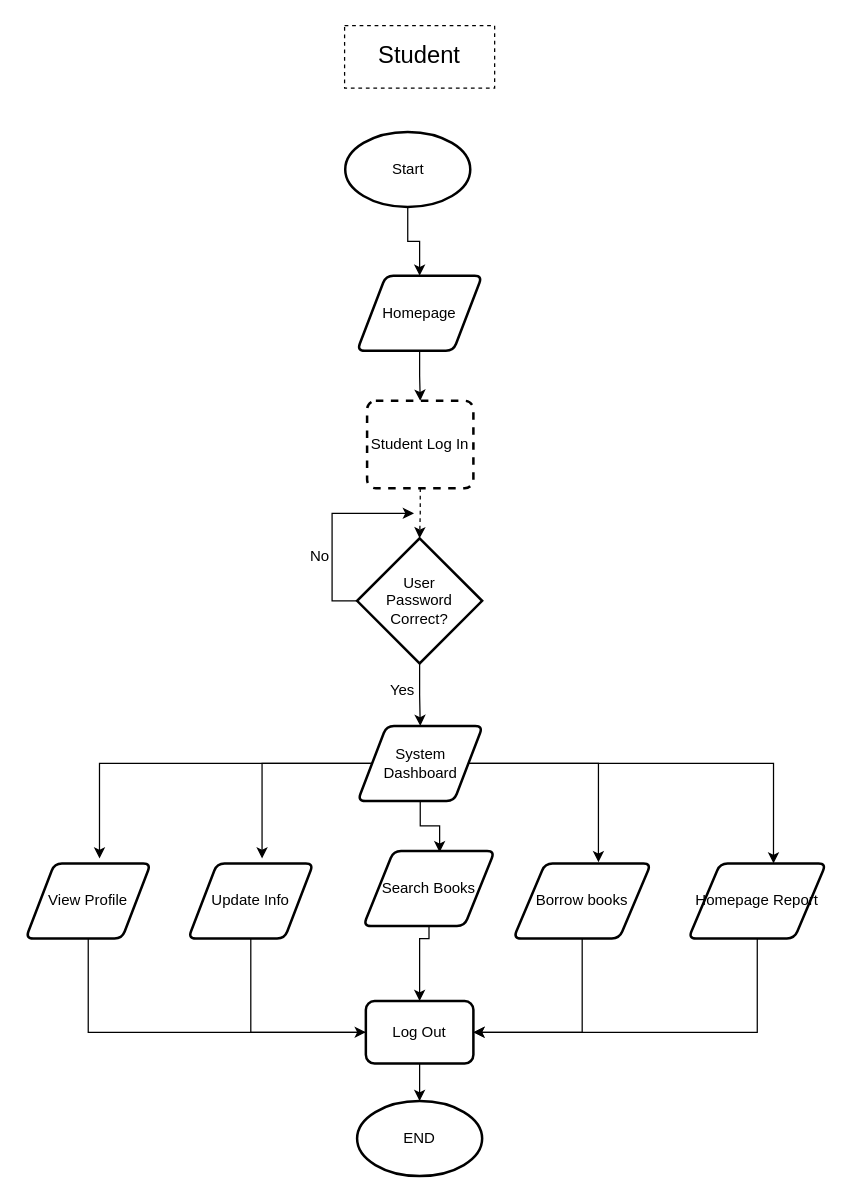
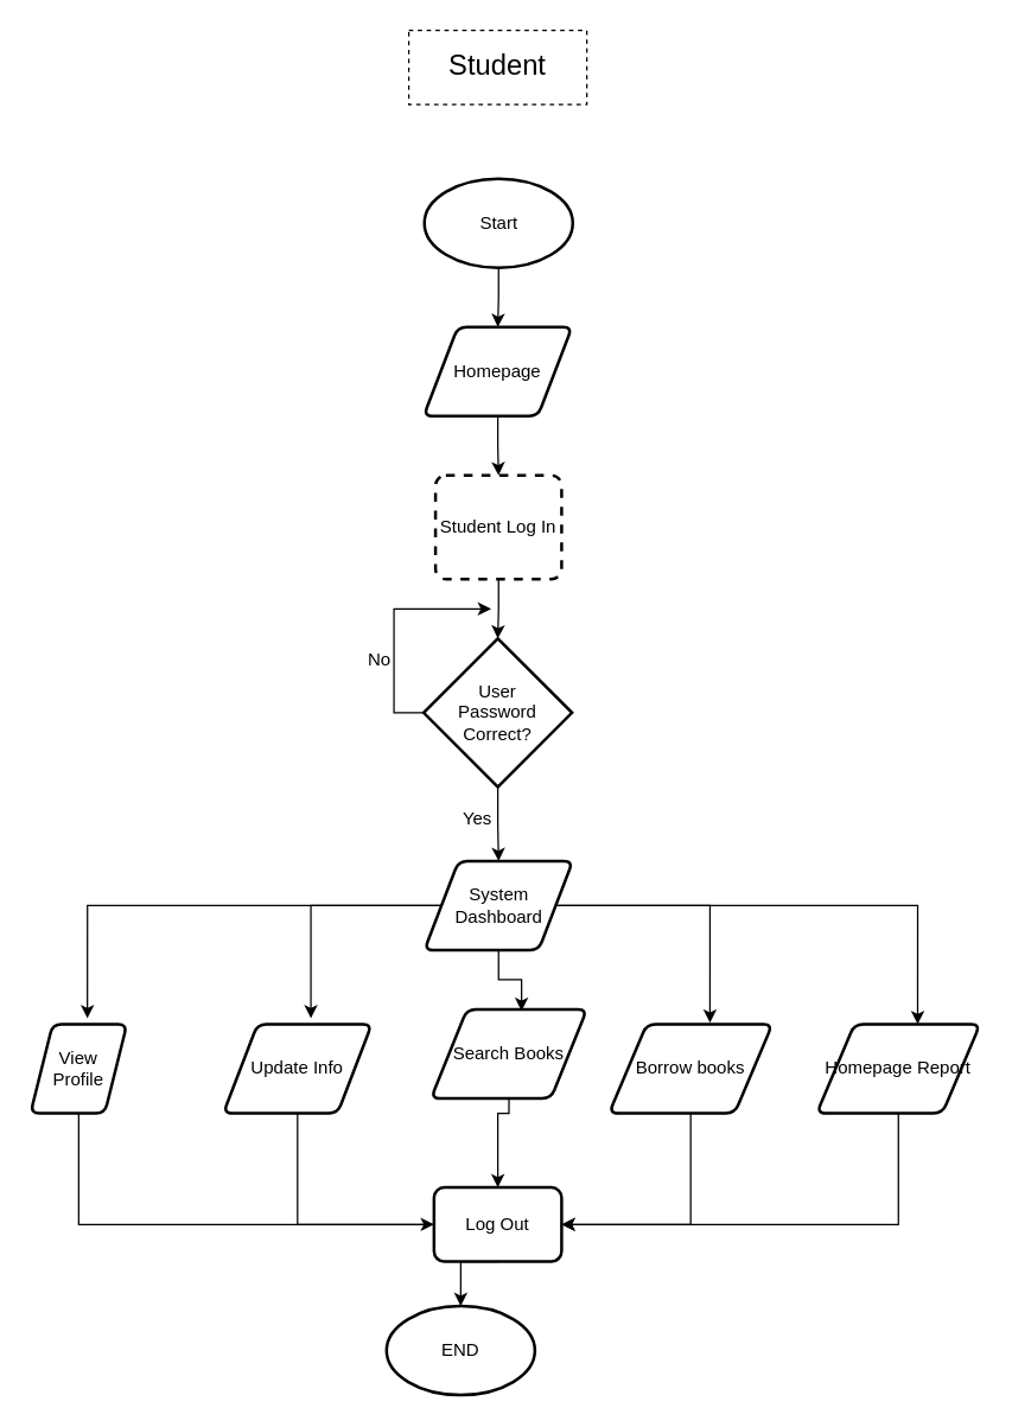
- <mxCell id="4" value="Start" style="strokeWidth=2;html=1;shape=mxgraph.flowchart.start_1;whiteSpace=wrap;" vertex="1" parent="1"><mxGeometry x="275.5" y="105" width="100" height="60" as="geometry" /></mxCell>
+ <mxCell id="4" value="Start" style="strokeWidth=2;html=1;shape=mxgraph.flowchart.start_1;whiteSpace=wrap;" vertex="1" parent="1"><mxGeometry x="285.5" y="120" width="100" height="60" as="geometry" /></mxCell>
- <mxCell id="7" style="edgeStyle=orthogonalEdgeStyle;rounded=0;orthogonalLoop=1;jettySize=auto;html=1;exitX=0.5;exitY=1;exitDx=0;exitDy=0;entryX=0.5;entryY=0;entryDx=0;entryDy=0;entryPerimeter=0;dashed=1;" edge="1" parent="1" source="8" target="11"><mxGeometry relative="1" as="geometry" /></mxCell>
+ <mxCell id="7" style="edgeStyle=orthogonalEdgeStyle;rounded=0;orthogonalLoop=1;jettySize=auto;html=1;exitX=0.5;exitY=1;exitDx=0;exitDy=0;entryX=0.5;entryY=0;entryDx=0;entryDy=0;entryPerimeter=0;" edge="1" parent="1" source="8" target="11"><mxGeometry relative="1" as="geometry" /></mxCell>
- <mxCell id="24" value="View Profile" style="shape=parallelogram;html=1;strokeWidth=2;perimeter=parallelogramPerimeter;whiteSpace=wrap;rounded=1;arcSize=12;size=0.23;" vertex="1" parent="1"><mxGeometry x="20" y="690" width="100" height="60" as="geometry" /></mxCell>
+ <mxCell id="24" value="View Profile" style="shape=parallelogram;html=1;strokeWidth=2;perimeter=parallelogramPerimeter;whiteSpace=wrap;rounded=1;arcSize=12;size=0.23;" vertex="1" parent="1"><mxGeometry x="20" y="690" width="65" height="60" as="geometry" /></mxCell>
- <mxCell id="33" value="END" style="strokeWidth=2;html=1;shape=mxgraph.flowchart.start_1;whiteSpace=wrap;" vertex="1" parent="1"><mxGeometry x="285" y="880" width="100" height="60" as="geometry" /></mxCell>
+ <mxCell id="33" value="END" style="strokeWidth=2;html=1;shape=mxgraph.flowchart.start_1;whiteSpace=wrap;" vertex="1" parent="1"><mxGeometry x="260" y="880" width="100" height="60" as="geometry" /></mxCell>
